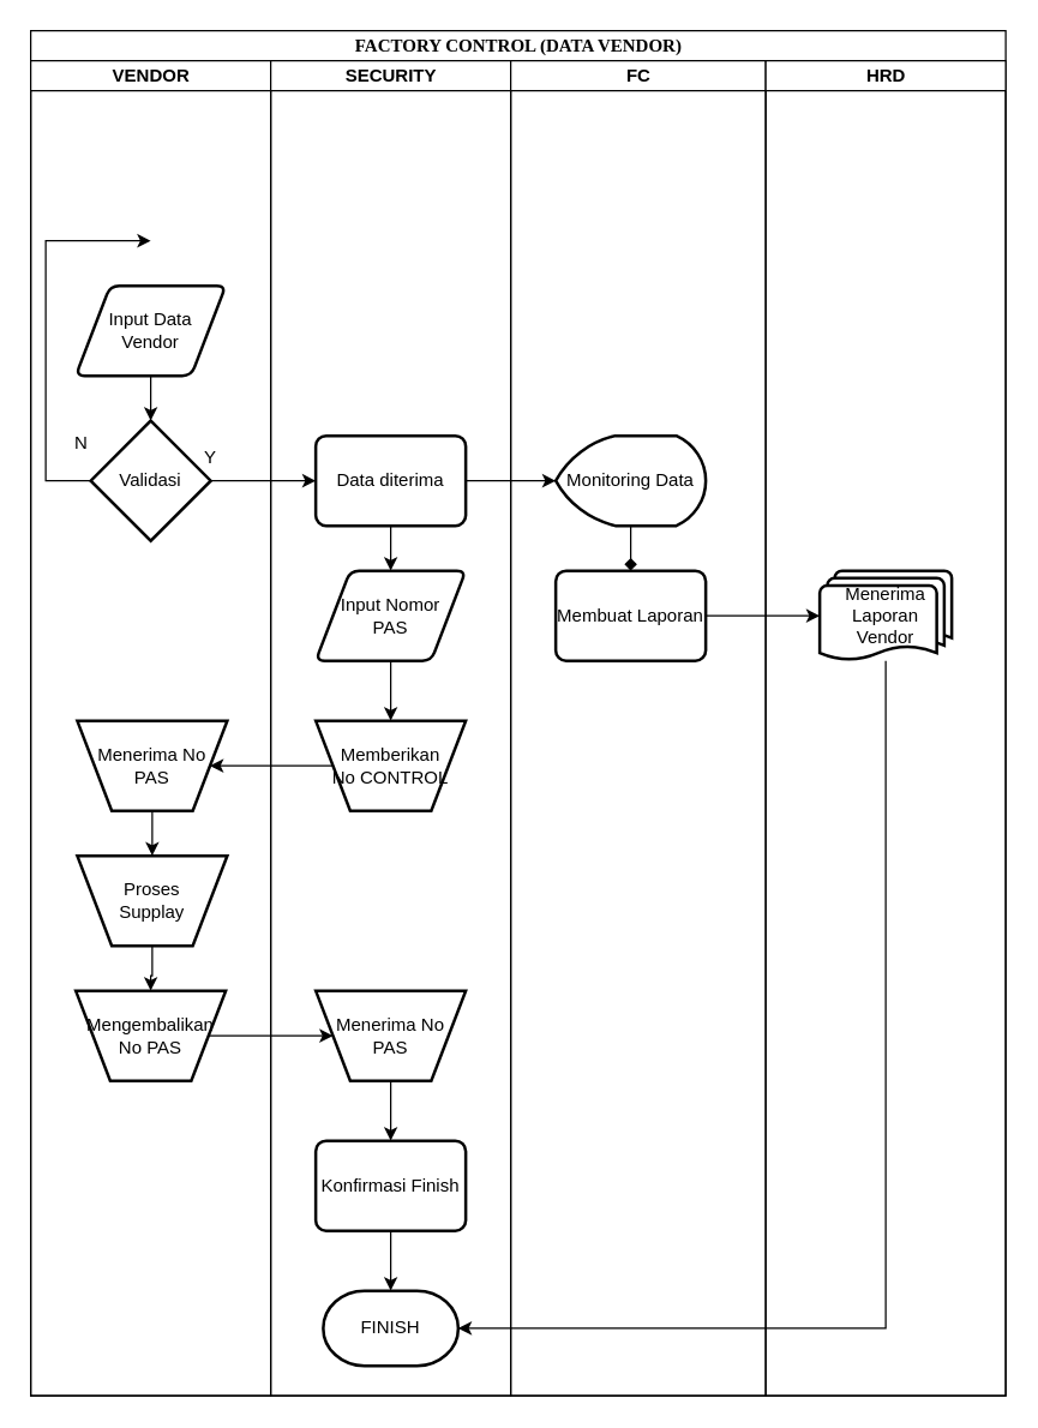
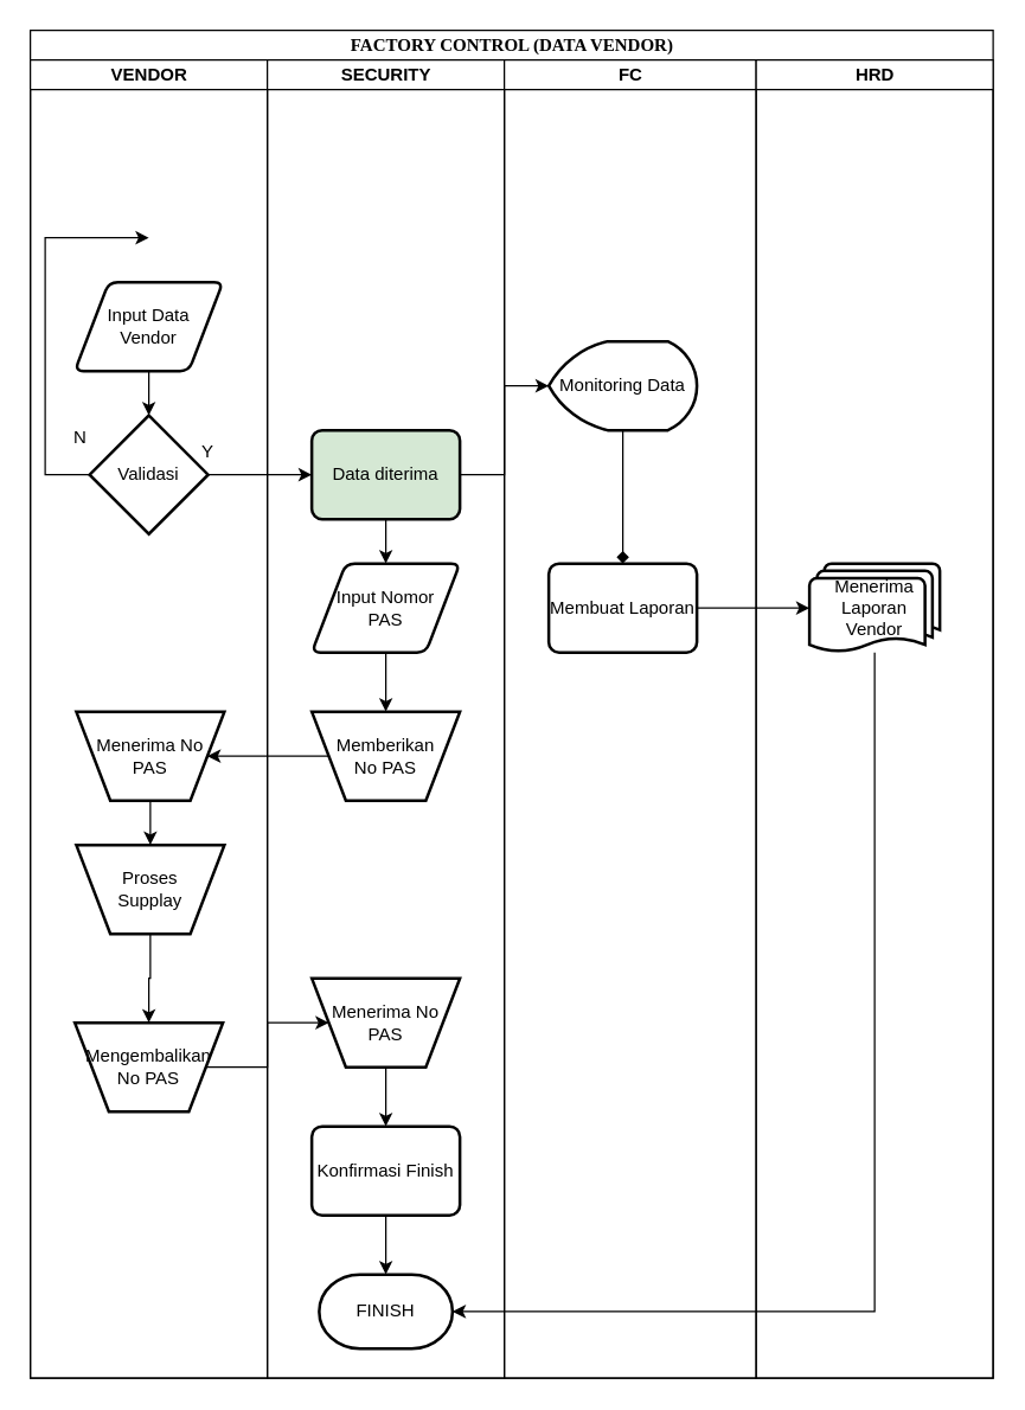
- <mxCell id="17" value="Data diterima" style="rounded=1;whiteSpace=wrap;html=1;absoluteArcSize=1;arcSize=14;strokeWidth=2;" parent="15" vertex="1"><mxGeometry x="30" y="250" width="100" height="60" as="geometry" /></mxCell>
+ <mxCell id="17" value="Data diterima" style="rounded=1;whiteSpace=wrap;html=1;absoluteArcSize=1;arcSize=14;strokeWidth=2;fillColor=#d5e8d4;" parent="15" vertex="1"><mxGeometry x="30" y="250" width="100" height="60" as="geometry" /></mxCell>
- <mxCell id="29" value="Monitoring Data" style="strokeWidth=2;html=1;shape=mxgraph.flowchart.display;whiteSpace=wrap;" parent="26" vertex="1"><mxGeometry x="30" y="250" width="100" height="60" as="geometry" /></mxCell>
+ <mxCell id="29" value="Monitoring Data" style="strokeWidth=2;html=1;shape=mxgraph.flowchart.display;whiteSpace=wrap;" parent="26" vertex="1"><mxGeometry x="30" y="190" width="100" height="60" as="geometry" /></mxCell>
- <mxCell id="20" value="Memberikan&lt;br&gt;No CONTROL" style="verticalLabelPosition=middle;verticalAlign=middle;html=1;shape=trapezoid;perimeter=trapezoidPerimeter;whiteSpace=wrap;size=0.23;arcSize=10;flipV=1;labelPosition=center;align=center;strokeWidth=2;" parent="15" vertex="1"><mxGeometry x="30" y="440" width="100" height="60" as="geometry" /></mxCell>
+ <mxCell id="20" value="Memberikan&lt;br&gt;No PAS" style="verticalLabelPosition=middle;verticalAlign=middle;html=1;shape=trapezoid;perimeter=trapezoidPerimeter;whiteSpace=wrap;size=0.23;arcSize=10;flipV=1;labelPosition=center;align=center;strokeWidth=2;" parent="15" vertex="1"><mxGeometry x="30" y="440" width="100" height="60" as="geometry" /></mxCell>
- <mxCell id="14" value="Mengembalikan&lt;br&gt;No PAS" style="verticalLabelPosition=middle;verticalAlign=middle;html=1;shape=trapezoid;perimeter=trapezoidPerimeter;whiteSpace=wrap;size=0.23;arcSize=10;flipV=1;labelPosition=center;align=center;strokeWidth=2;" parent="3" vertex="1"><mxGeometry x="30" y="620" width="100" height="60" as="geometry" /></mxCell>
+ <mxCell id="14" value="Mengembalikan&lt;br&gt;No PAS" style="verticalLabelPosition=middle;verticalAlign=middle;html=1;shape=trapezoid;perimeter=trapezoidPerimeter;whiteSpace=wrap;size=0.23;arcSize=10;flipV=1;labelPosition=center;align=center;strokeWidth=2;" parent="3" vertex="1"><mxGeometry x="30" y="650" width="100" height="60" as="geometry" /></mxCell>
